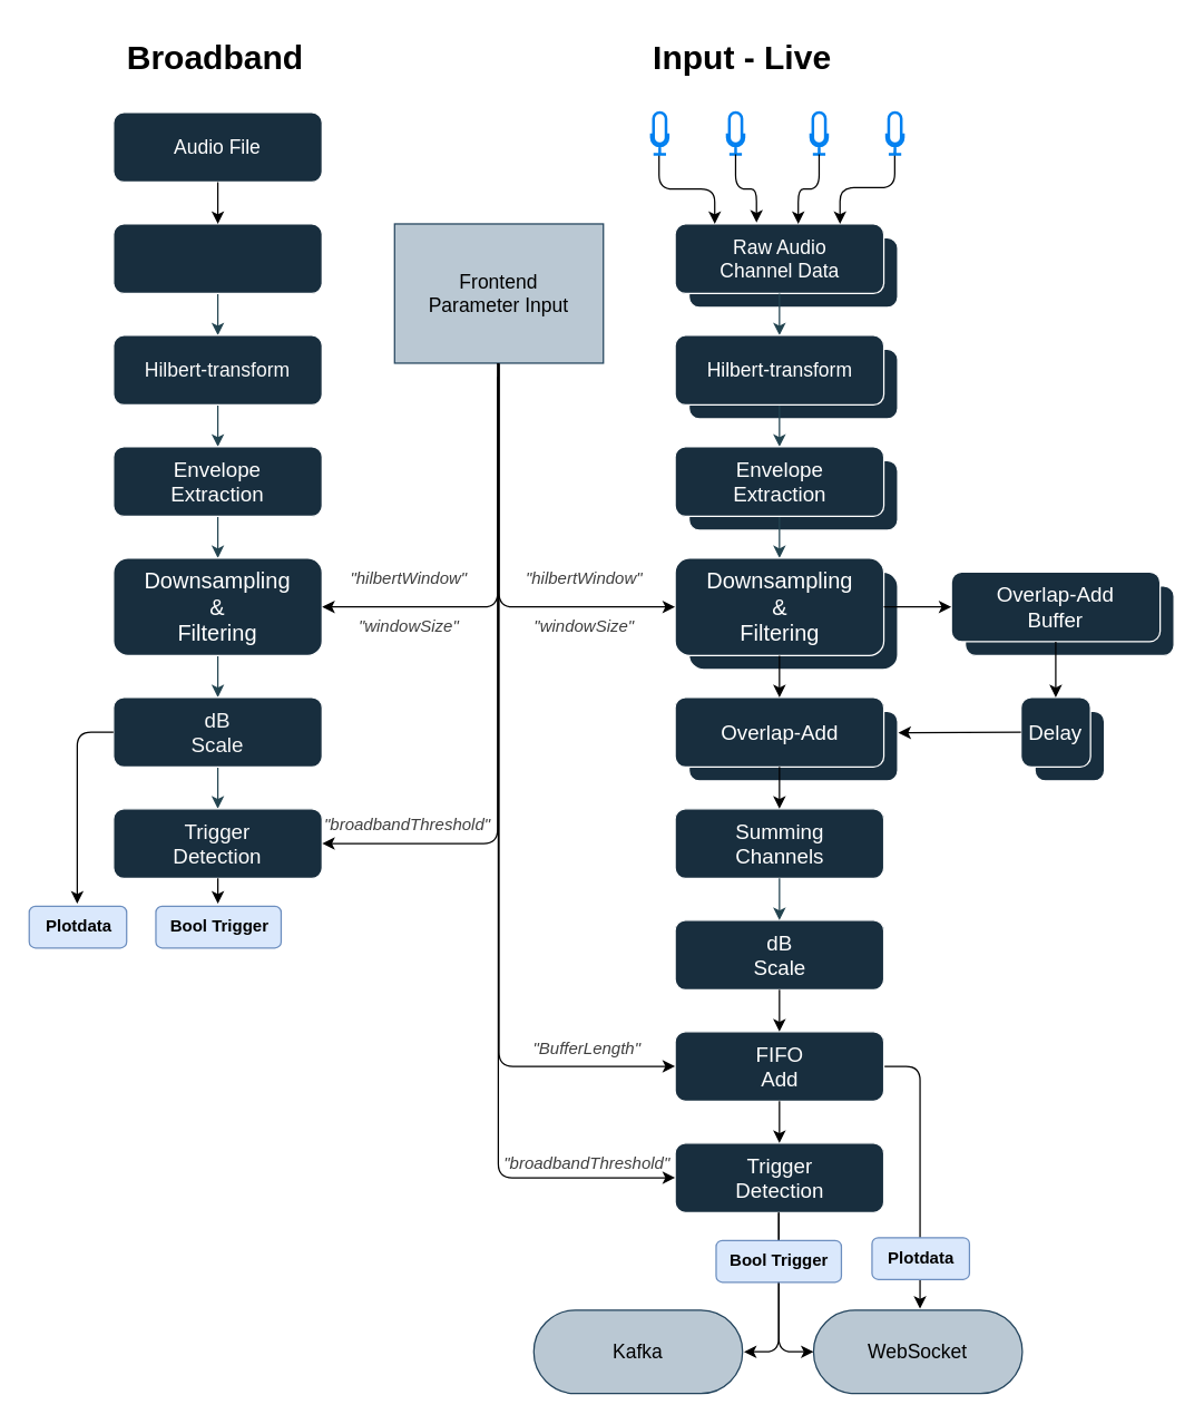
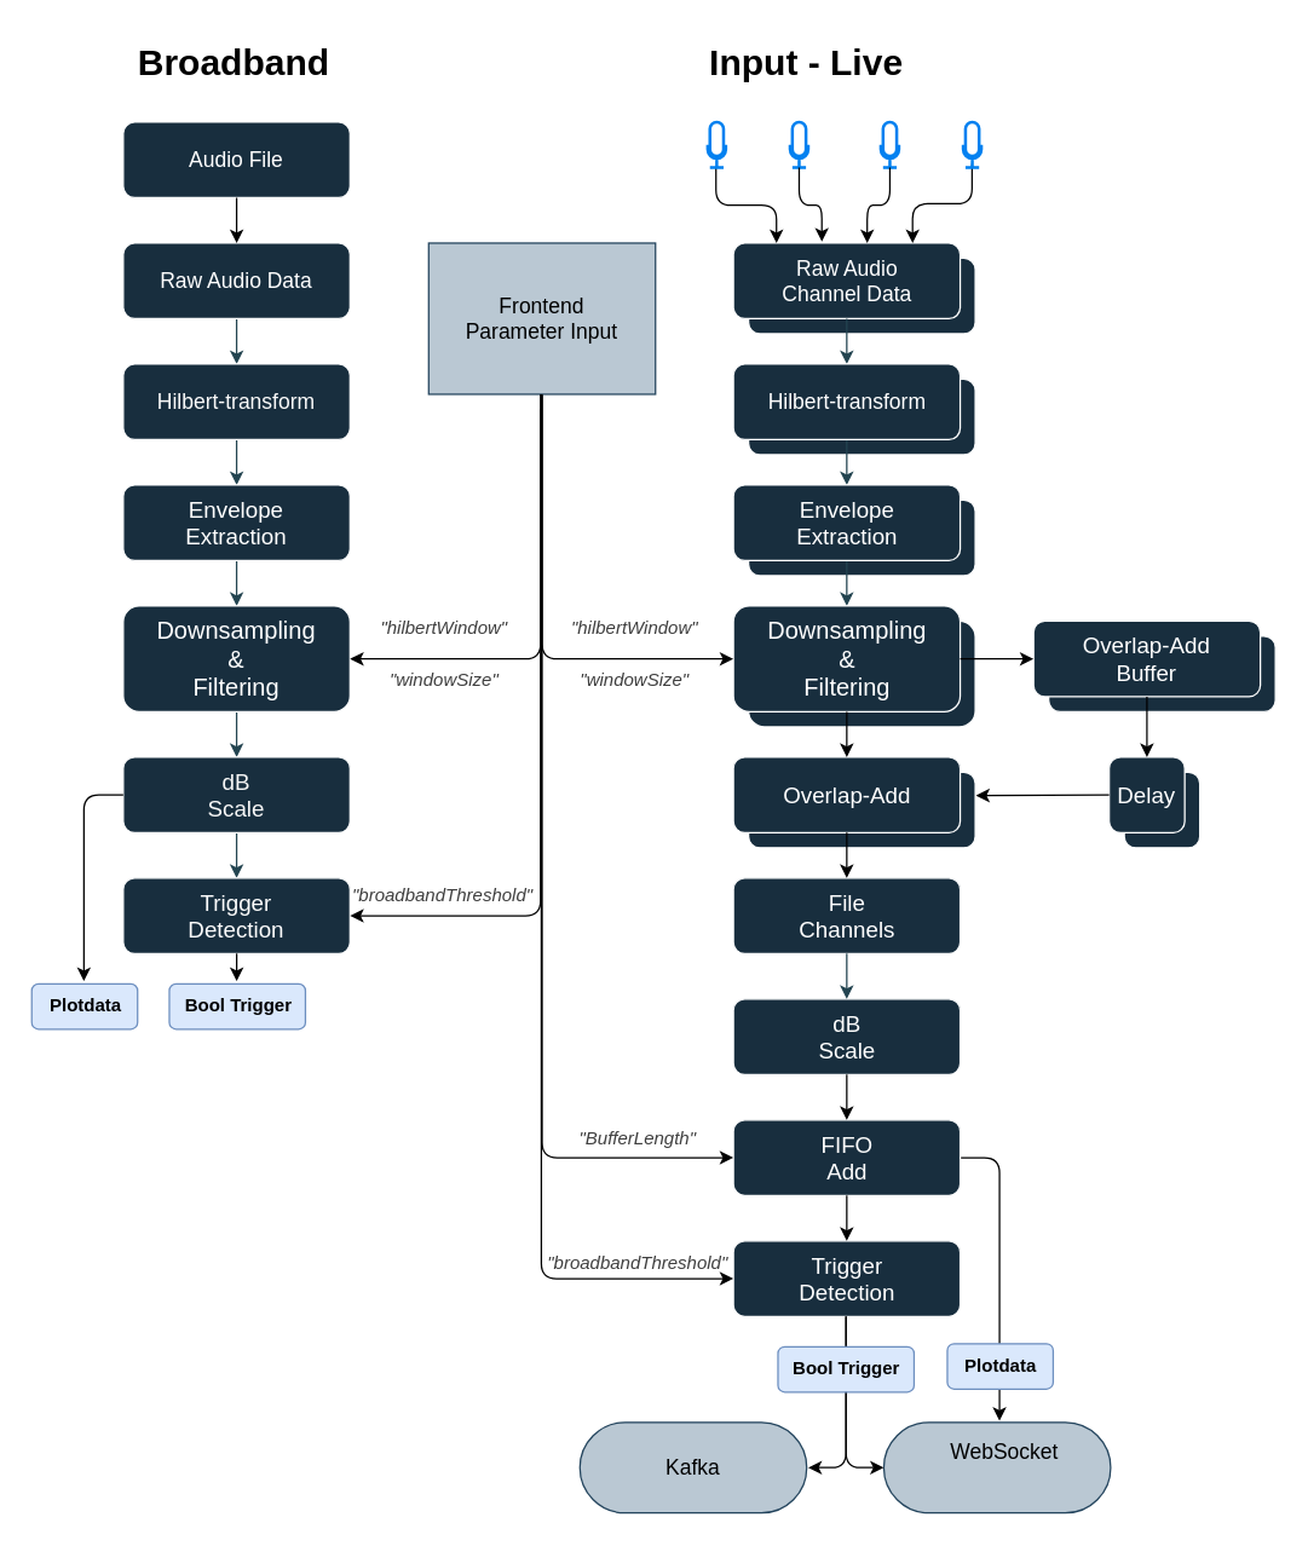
+ <mxCell id="66" value="&lt;font style=&quot;font-size: 14px; color: rgb(255, 255, 255);&quot;&gt;Raw Audio Data&lt;/font&gt;" style="text;html=1;align=center;verticalAlign=middle;whiteSpace=wrap;rounded=0;labelBackgroundColor=none;fontColor=#FFFFFF;" parent="64" vertex="1"><mxGeometry x="20" y="10" width="110" height="30" as="geometry" /></mxCell>
- <mxCell id="72" value="&lt;span style=&quot;font-size: 15px;&quot;&gt;&lt;font style=&quot;color: rgb(255, 255, 255);&quot;&gt;Summing Channels&lt;/font&gt;&lt;/span&gt;" style="text;html=1;align=center;verticalAlign=middle;whiteSpace=wrap;rounded=0;labelBackgroundColor=none;fontColor=#FFFFFF;" parent="70" vertex="1"><mxGeometry x="45" y="10" width="60" height="30" as="geometry" /></mxCell>
+ <mxCell id="72" value="&lt;span style=&quot;font-size: 15px;&quot;&gt;&lt;font style=&quot;color: rgb(255, 255, 255);&quot;&gt;File Channels&lt;/font&gt;&lt;/span&gt;" style="text;html=1;align=center;verticalAlign=middle;whiteSpace=wrap;rounded=0;labelBackgroundColor=none;fontColor=#FFFFFF;" parent="70" vertex="1"><mxGeometry x="45" y="10" width="60" height="30" as="geometry" /></mxCell>
- <mxCell id="121" value="&lt;font color=&quot;#000000&quot;&gt;WebSocket&lt;/font&gt;" style="text;html=1;align=center;verticalAlign=middle;whiteSpace=wrap;rounded=0;labelBackgroundColor=none;fontColor=#FFFFFF;fontSize=14;" vertex="1" parent="120"><mxGeometry x="20" y="12" width="110" height="36" as="geometry" /></mxCell>
+ <mxCell id="121" value="&lt;font color=&quot;#000000&quot;&gt;WebSocket&lt;/font&gt;" style="text;html=1;align=center;verticalAlign=middle;whiteSpace=wrap;rounded=0;labelBackgroundColor=none;fontColor=#FFFFFF;fontSize=14;" vertex="1" parent="120"><mxGeometry x="25" y="2" width="110" height="36" as="geometry" /></mxCell>
